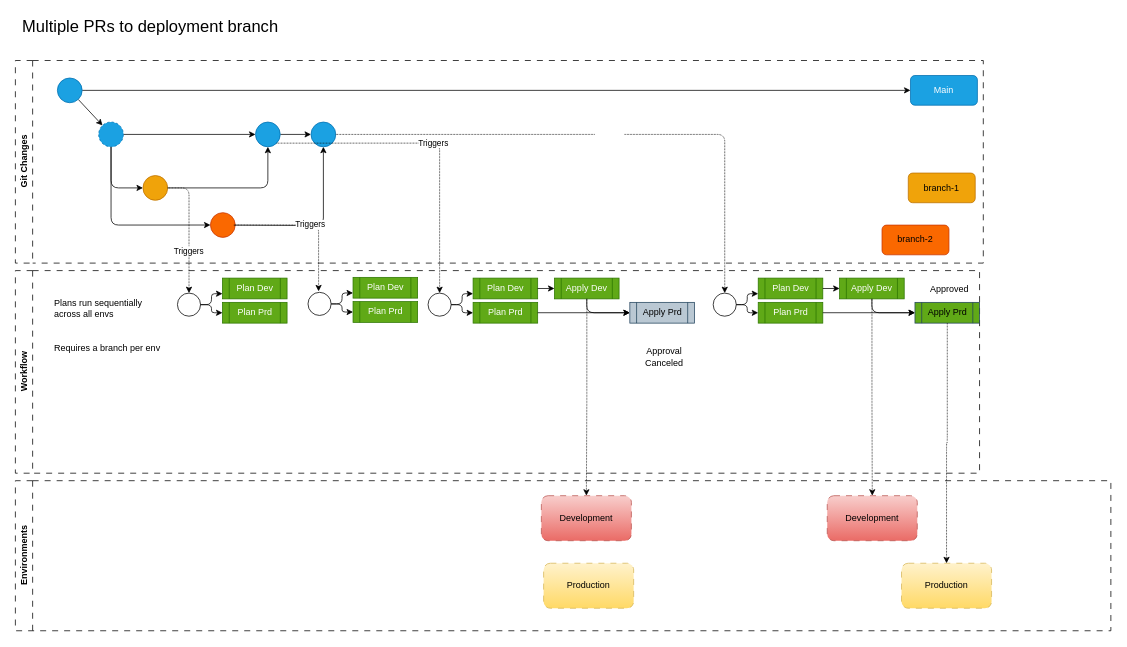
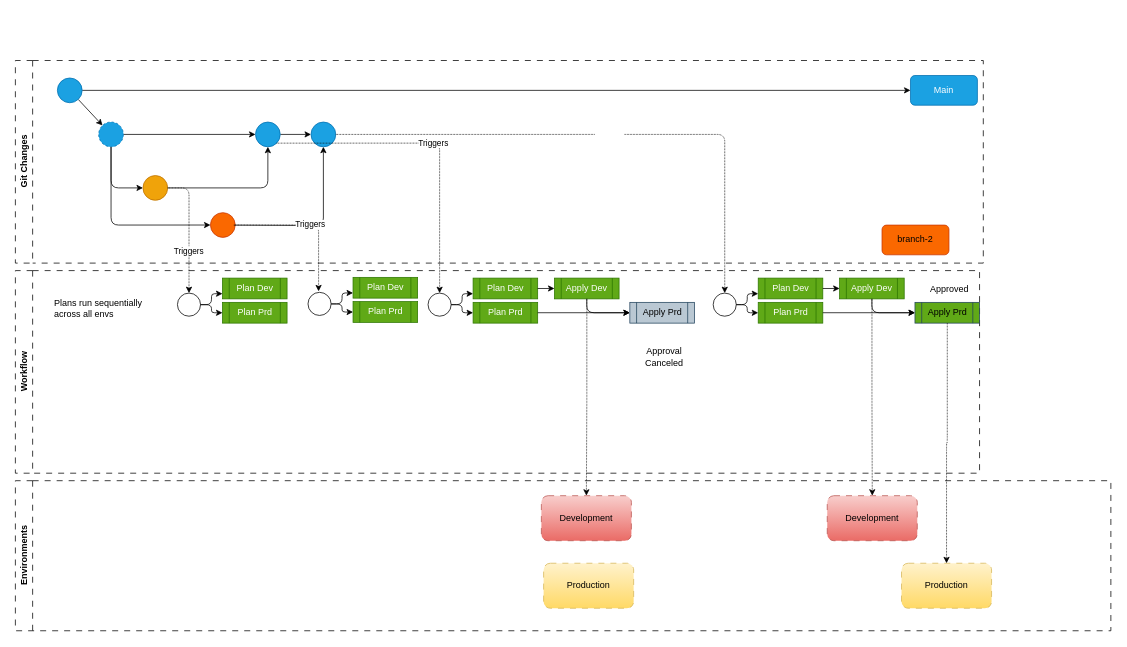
- <mxCell id="60" value="Multiple PRs to deployment branch" style="text;html=1;strokeColor=none;fillColor=none;align=center;verticalAlign=middle;whiteSpace=wrap;rounded=0;fontSize=22;" parent="1" vertex="1"><mxGeometry x="20" y="20" width="360" height="30" as="geometry" /></mxCell>
- <mxCell id="39" value="branch-1" style="rounded=1;whiteSpace=wrap;html=1;fillColor=#f0a30a;fontColor=#000000;strokeColor=#BD7000;" parent="37" vertex="1"><mxGeometry x="1189.999" y="150.004" width="89.231" height="39.574" as="geometry" /></mxCell>
- <mxCell id="36" value="Requires a branch per env" style="text;html=1;strokeColor=none;fillColor=none;align=left;verticalAlign=top;whiteSpace=wrap;rounded=0;" vertex="1" parent="2"><mxGeometry x="50" y="90" width="330" height="140" as="geometry" /></mxCell>
